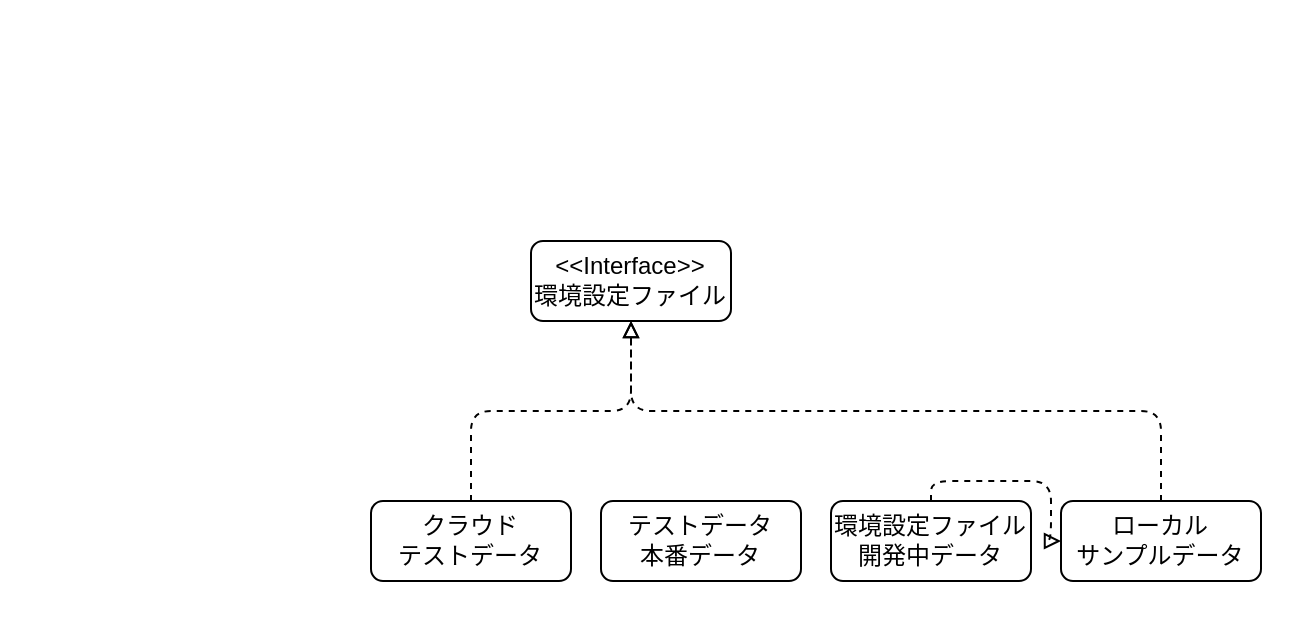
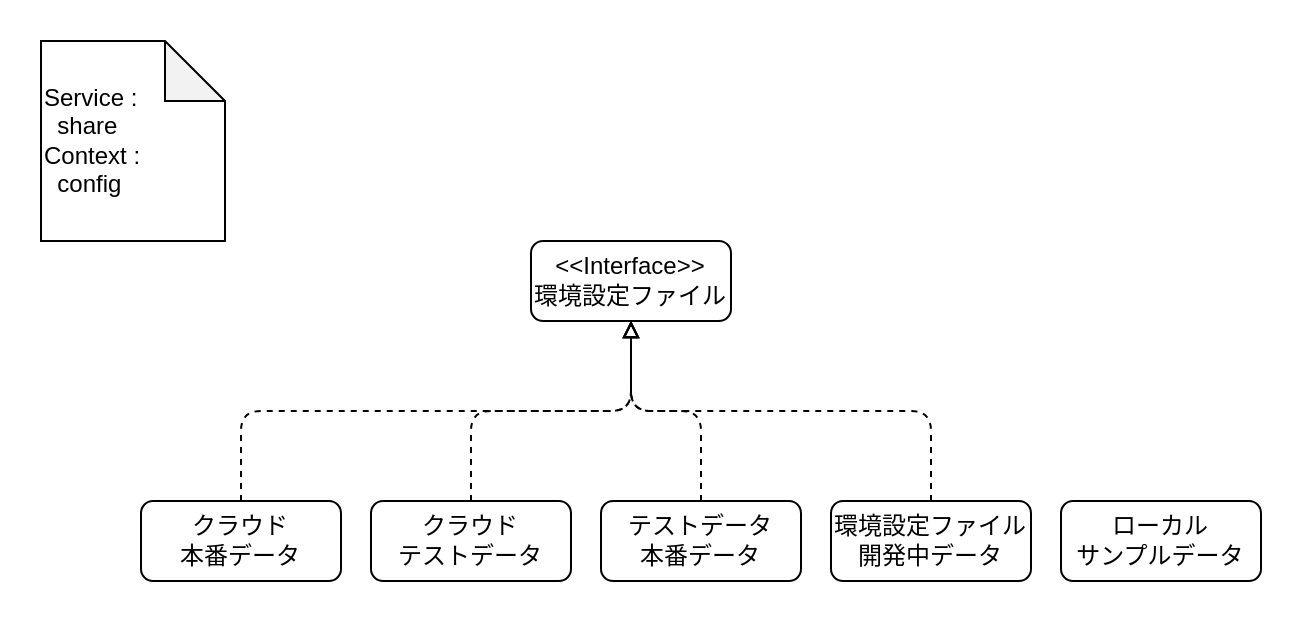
+ <mxCell id="2" value="Service :&lt;br&gt;&amp;nbsp; share&lt;br&gt;Context :&lt;br&gt;&amp;nbsp; config" style="shape=note;whiteSpace=wrap;html=1;backgroundOutline=1;darkOpacity=0.05;fillColor=none;align=left;" vertex="1" parent="1"><mxGeometry width="92" height="100" as="geometry" x="20" y="20" /></mxCell>
+ <mxCell id="4" style="html=1;exitX=0.5;exitY=0;exitDx=0;exitDy=0;entryX=0.5;entryY=1;entryDx=0;entryDy=0;endArrow=block;endFill=0;dashed=1;elbow=vertical;edgeStyle=orthogonalEdgeStyle;" edge="1" parent="1" source="5" target="3"><mxGeometry relative="1" as="geometry" /></mxCell>
- <mxCell id="12" style="html=1;exitX=0.5;exitY=0;exitDx=0;exitDy=0;entryX=0.5;entryY=1;entryDx=0;entryDy=0;dashed=1;endArrow=block;endFill=0;elbow=vertical;edgeStyle=orthogonalEdgeStyle;" edge="1" parent="1" source="13" target="3"><mxGeometry relative="1" as="geometry" /></mxCell>
+ <mxCell id="8" style="html=1;exitX=0.5;exitY=0;exitDx=0;exitDy=0;entryX=0.5;entryY=1;entryDx=0;entryDy=0;dashed=1;endArrow=block;endFill=0;elbow=vertical;edgeStyle=orthogonalEdgeStyle;" edge="1" parent="1" source="9" target="3"><mxGeometry relative="1" as="geometry" /></mxCell>
- <mxCell id="10" style="html=1;exitX=0.5;exitY=0;exitDx=0;exitDy=0;dashed=1;endArrow=block;endFill=0;elbow=vertical;edgeStyle=orthogonalEdgeStyle;" edge="1" parent="1" source="11" target="13"><mxGeometry relative="1" as="geometry" /></mxCell>
+ <mxCell id="10" style="html=1;exitX=0.5;exitY=0;exitDx=0;exitDy=0;entryX=0.5;entryY=1;entryDx=0;entryDy=0;dashed=1;endArrow=block;endFill=0;elbow=vertical;edgeStyle=orthogonalEdgeStyle;" edge="1" parent="1" source="11" target="3"><mxGeometry relative="1" as="geometry" /></mxCell>
+ <mxCell id="5" value="クラウド&lt;br&gt;本番データ" style="rounded=1;whiteSpace=wrap;html=1;fillColor=none;" vertex="1" parent="1"><mxGeometry x="70" y="250" width="100" height="40" as="geometry" /></mxCell>
